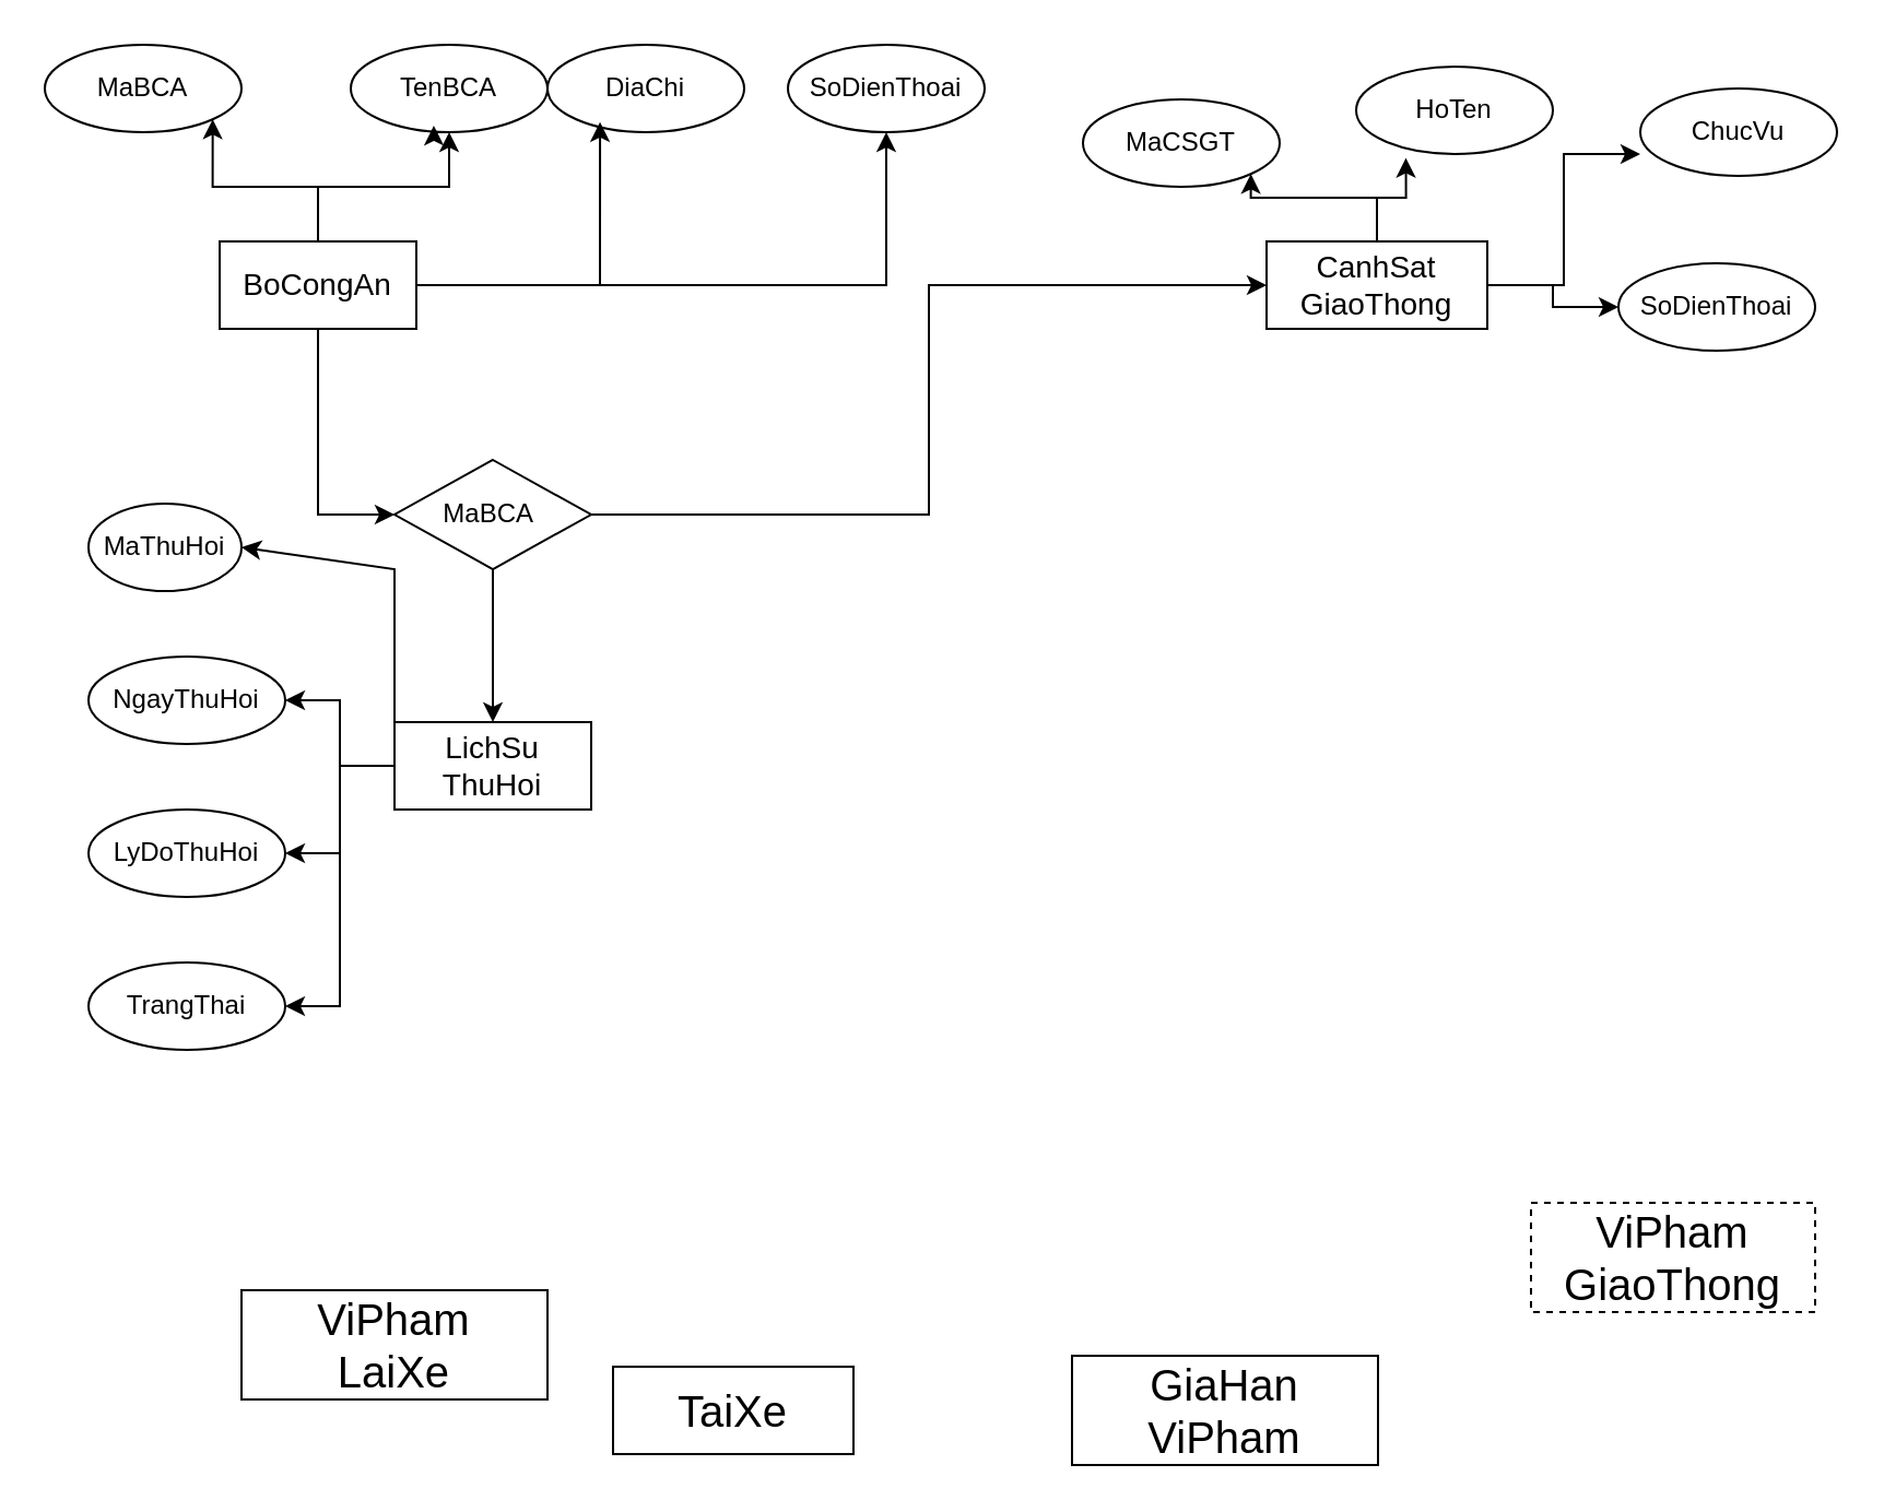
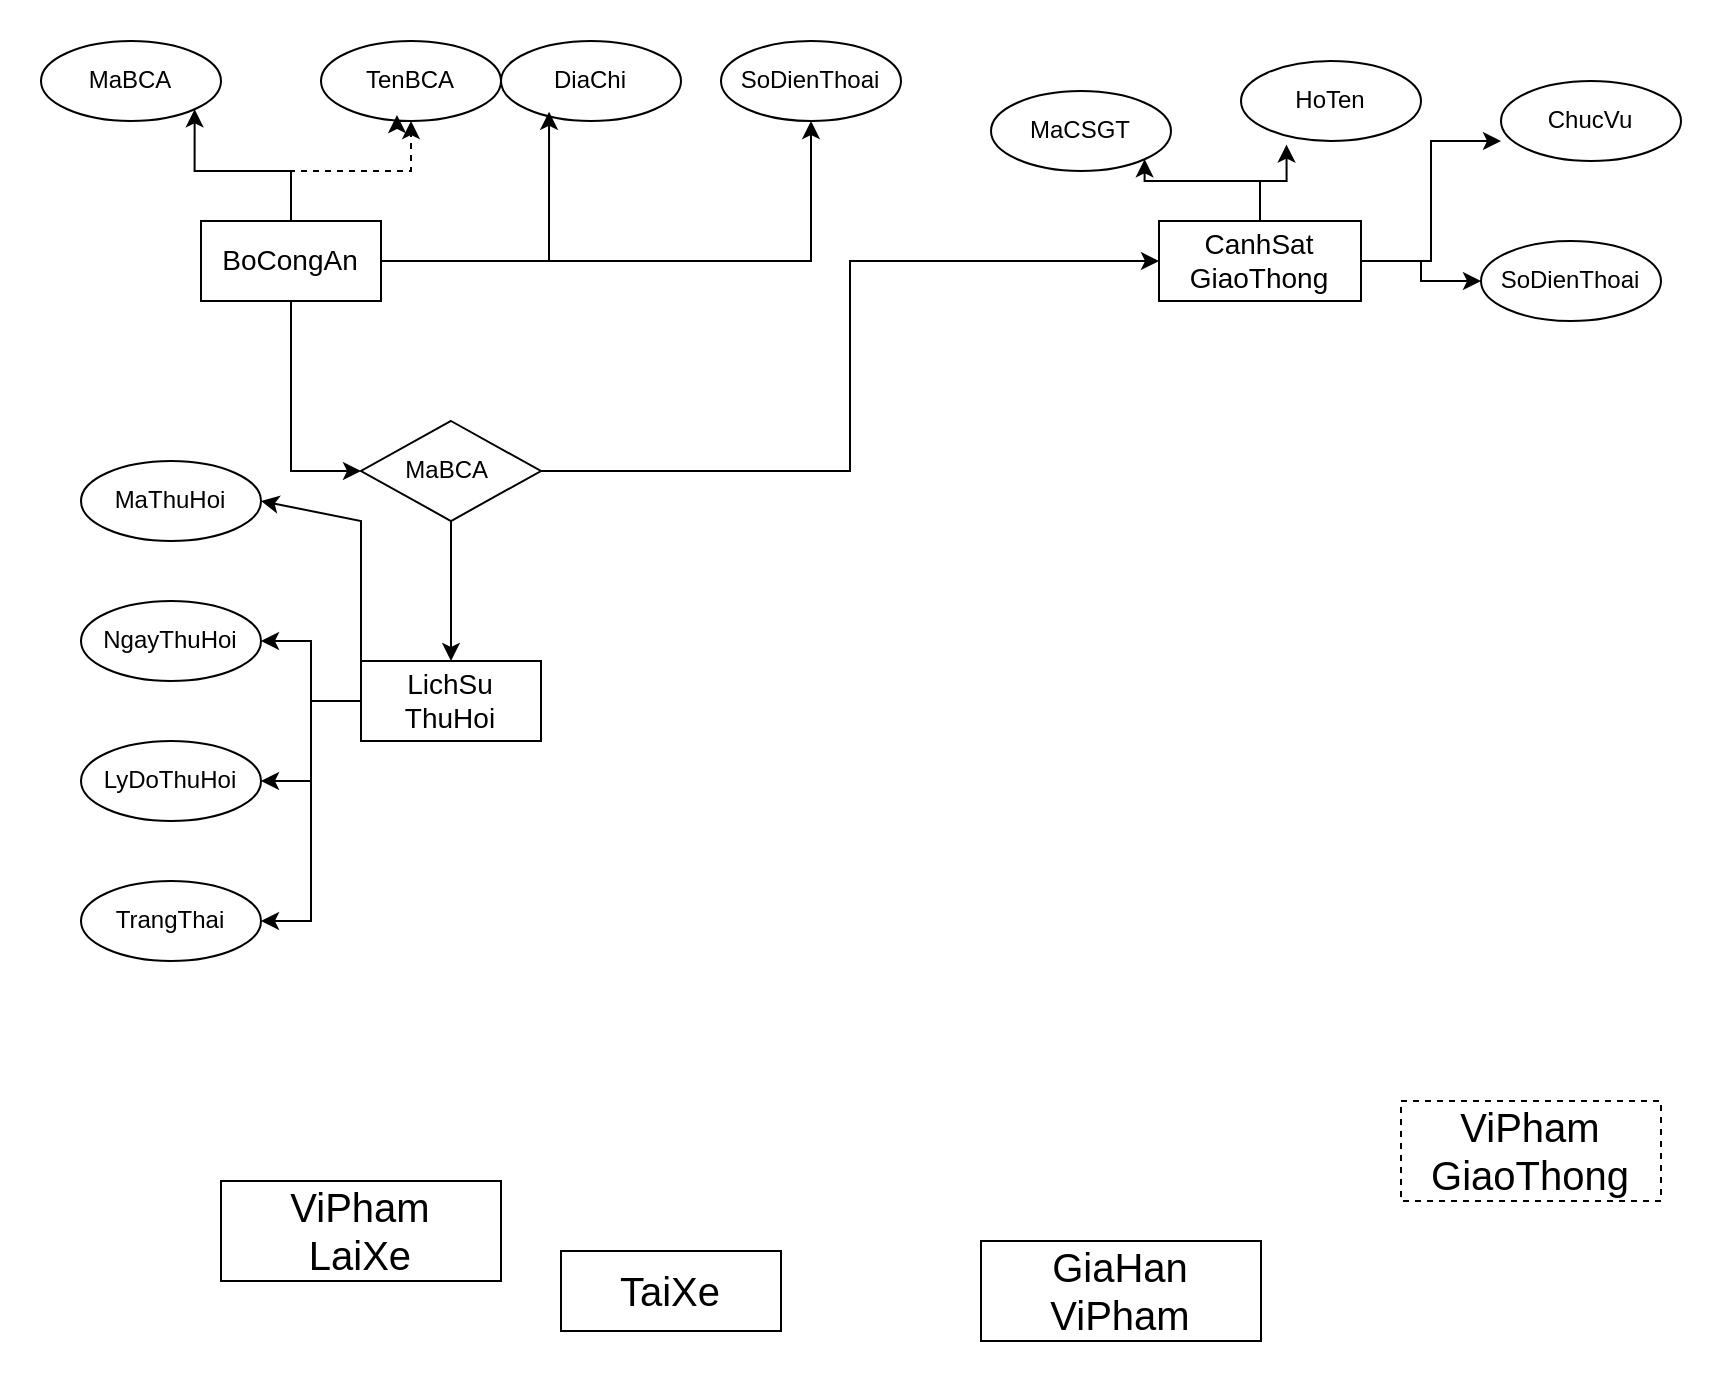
- <mxCell id="2" value="" style="edgeStyle=orthogonalEdgeStyle;rounded=0;orthogonalLoop=1;jettySize=auto;html=1;" edge="1" parent="1" source="6" target="18"><mxGeometry relative="1" as="geometry" /></mxCell>
+ <mxCell id="2" value="" style="edgeStyle=orthogonalEdgeStyle;rounded=0;orthogonalLoop=1;jettySize=auto;html=1;dashed=1;" edge="1" parent="1" source="6" target="18"><mxGeometry relative="1" as="geometry" /></mxCell>
- <mxCell id="35" value="MaThuHoi" style="ellipse;whiteSpace=wrap;html=1;" vertex="1" parent="1"><mxGeometry x="40" y="230" width="70" height="40" as="geometry" /></mxCell>
+ <mxCell id="35" value="MaThuHoi" style="ellipse;whiteSpace=wrap;html=1;" vertex="1" parent="1"><mxGeometry x="40" y="230" width="90" height="40" as="geometry" /></mxCell>
